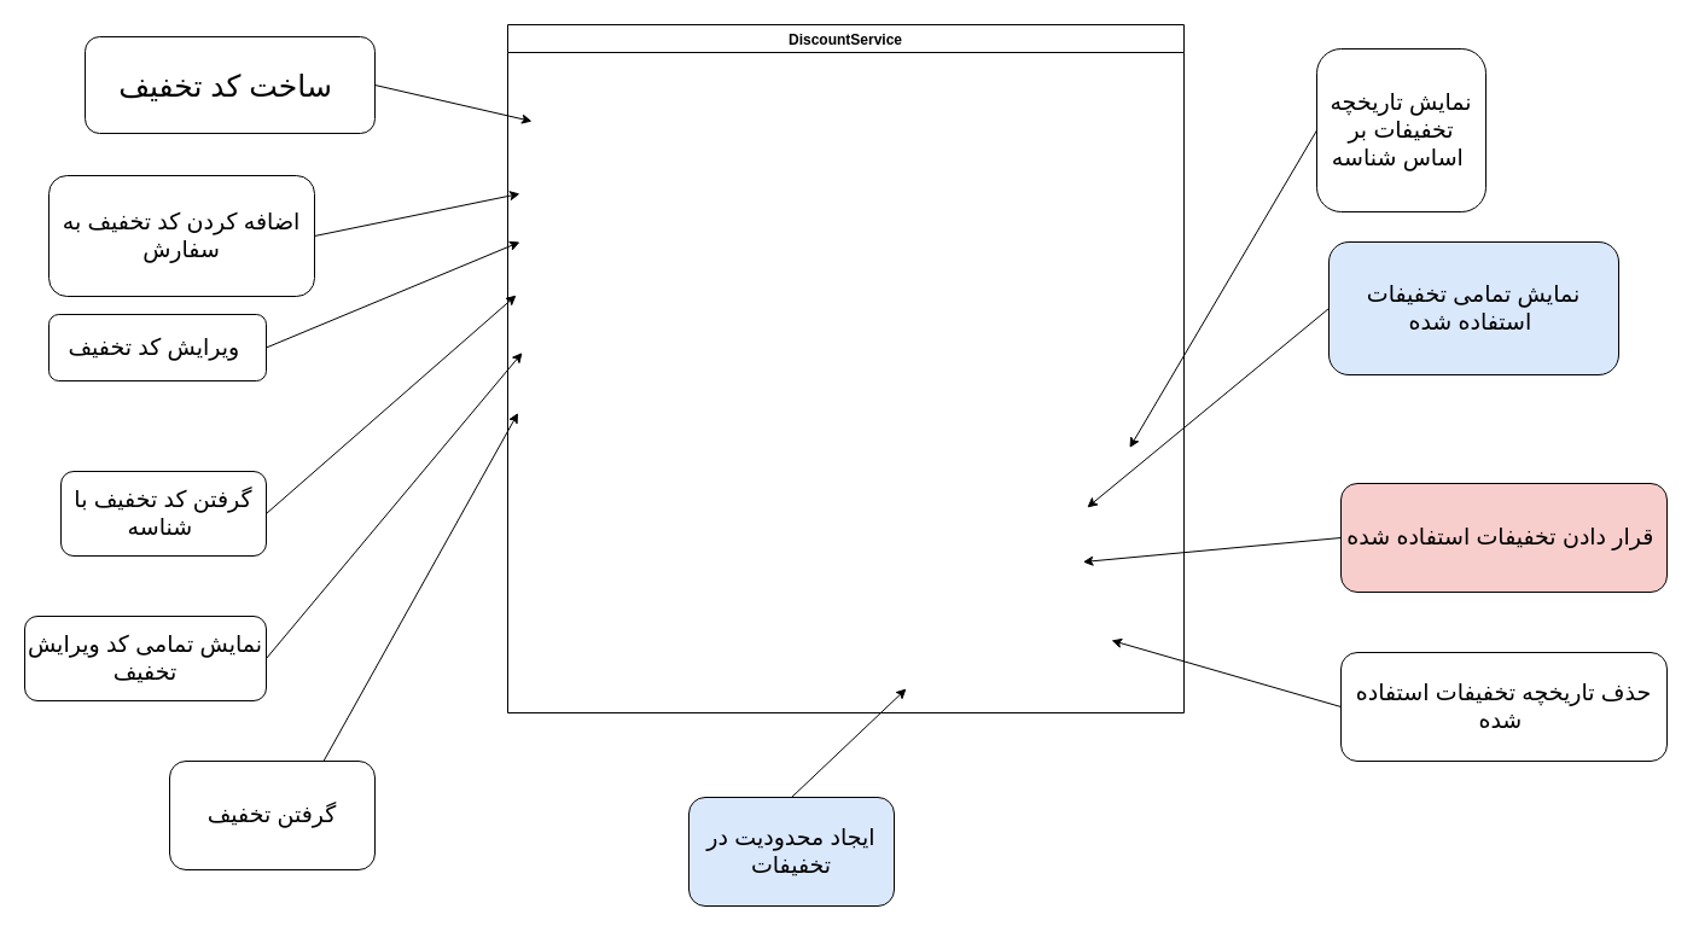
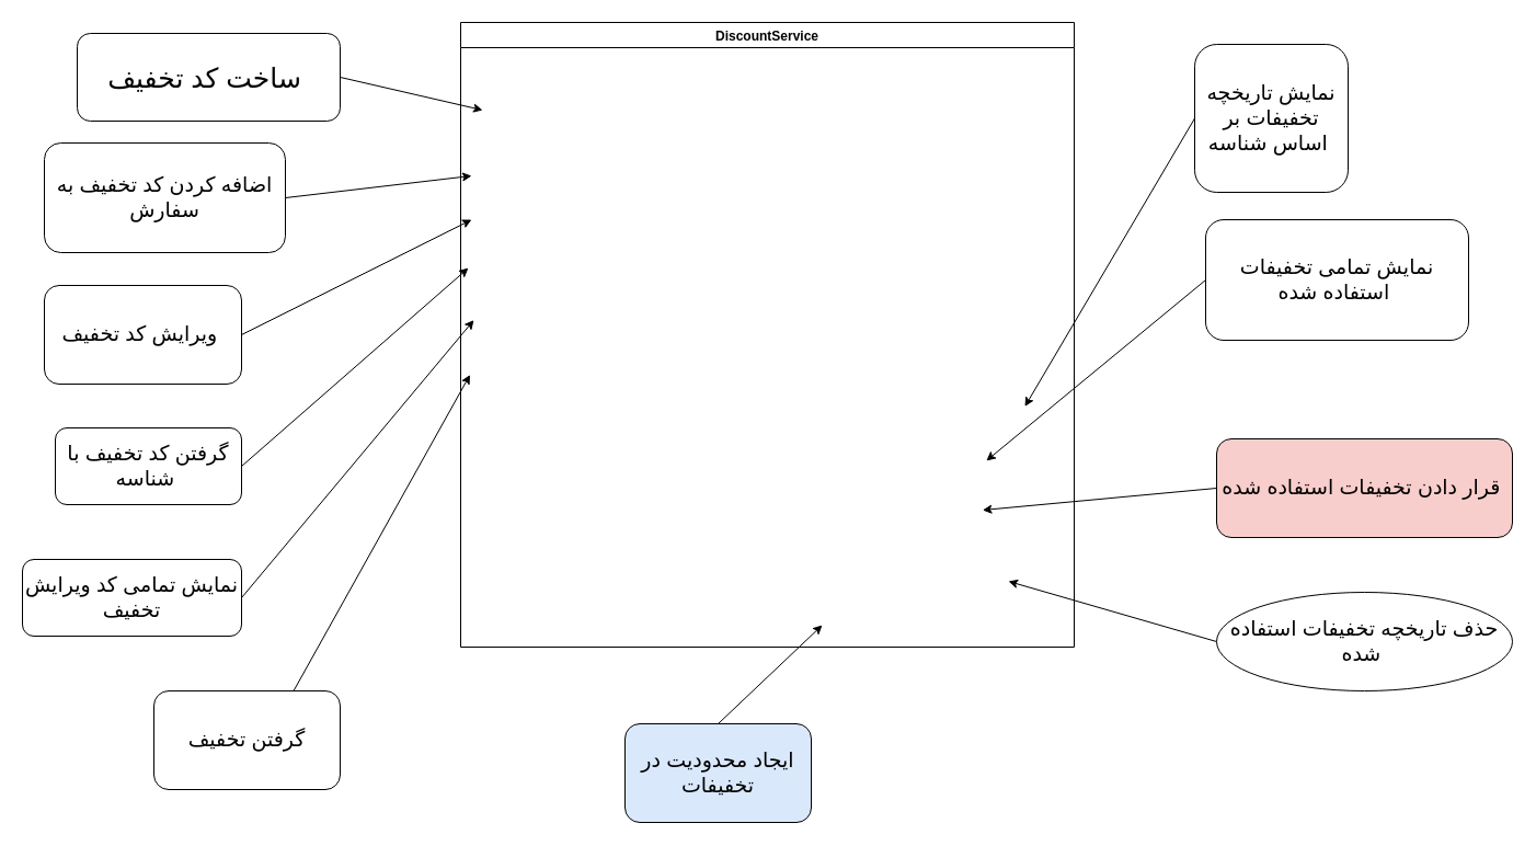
- <mxCell id="13" value="&lt;font style=&quot;font-size: 19px&quot;&gt;اضافه کردن کد تخفیف به سفارش&lt;/font&gt;" style="rounded=1;whiteSpace=wrap;html=1;" parent="1" vertex="1"><mxGeometry x="40" y="145" width="220" height="100" as="geometry" /></mxCell>
+ <mxCell id="13" value="&lt;font style=&quot;font-size: 19px&quot;&gt;اضافه کردن کد تخفیف به سفارش&lt;/font&gt;" style="rounded=1;whiteSpace=wrap;html=1;" parent="1" vertex="1"><mxGeometry x="40" y="130" width="220" height="100" as="geometry" /></mxCell>
- <mxCell id="9" value="&lt;font style=&quot;font-size: 19px&quot;&gt;نمایش تمامی تخفیفات استفاده شده&amp;nbsp;&lt;/font&gt;" style="rounded=1;whiteSpace=wrap;html=1;fillColor=#dae8fc;" parent="1" vertex="1"><mxGeometry x="1100" y="200" width="240" height="110" as="geometry" /></mxCell>
+ <mxCell id="9" value="&lt;font style=&quot;font-size: 19px&quot;&gt;نمایش تمامی تخفیفات استفاده شده&amp;nbsp;&lt;/font&gt;" style="rounded=1;whiteSpace=wrap;html=1;" parent="1" vertex="1"><mxGeometry x="1100" y="200" width="240" height="110" as="geometry" /></mxCell>
- <mxCell id="15" value="&lt;font style=&quot;font-size: 19px&quot;&gt;ویرایش کد تخفیف&amp;nbsp;&lt;/font&gt;" style="rounded=1;whiteSpace=wrap;html=1;" parent="1" vertex="1"><mxGeometry x="40" y="260" width="180" height="55" as="geometry" /></mxCell>
+ <mxCell id="15" value="&lt;font style=&quot;font-size: 19px&quot;&gt;ویرایش کد تخفیف&amp;nbsp;&lt;/font&gt;" style="rounded=1;whiteSpace=wrap;html=1;" parent="1" vertex="1"><mxGeometry x="40" y="260" width="180" height="90" as="geometry" /></mxCell>
- <mxCell id="21" value="&lt;font style=&quot;font-size: 19px&quot;&gt;حذف تاریخچه تخفیفات استفاده شده&amp;nbsp;&lt;/font&gt;" style="rounded=1;whiteSpace=wrap;html=1;" parent="1" vertex="1"><mxGeometry x="1110" y="540" width="270" height="90" as="geometry" /></mxCell>
+ <mxCell id="21" value="&lt;font style=&quot;font-size: 19px&quot;&gt;حذف تاریخچه تخفیفات استفاده شده&amp;nbsp;&lt;/font&gt;" style="ellipse;whiteSpace=wrap;html=1;" parent="1" vertex="1"><mxGeometry x="1110" y="540" width="270" height="90" as="geometry" /></mxCell>
